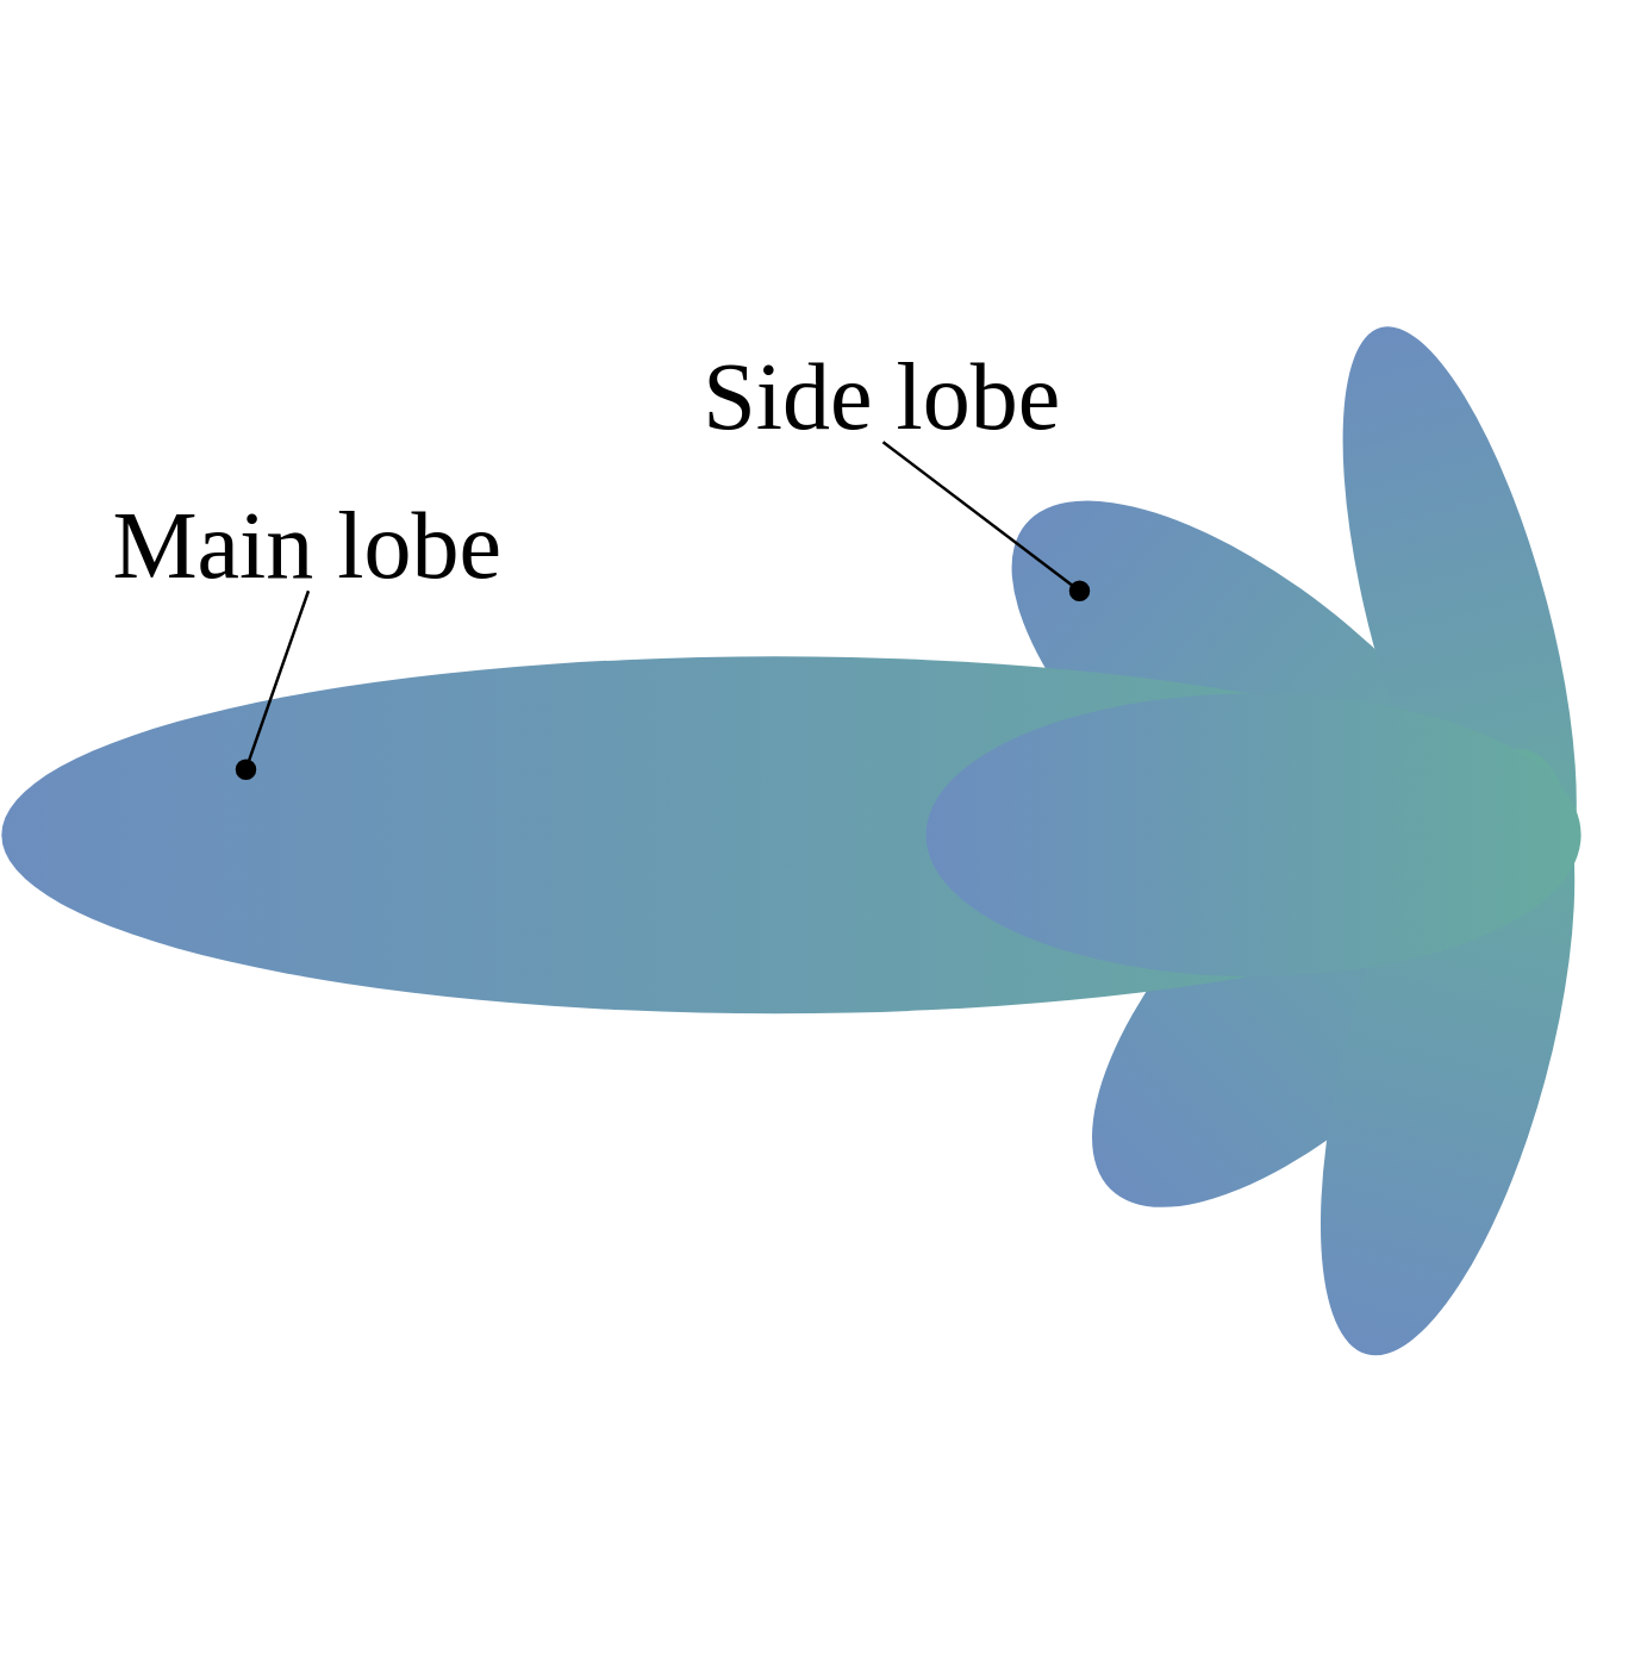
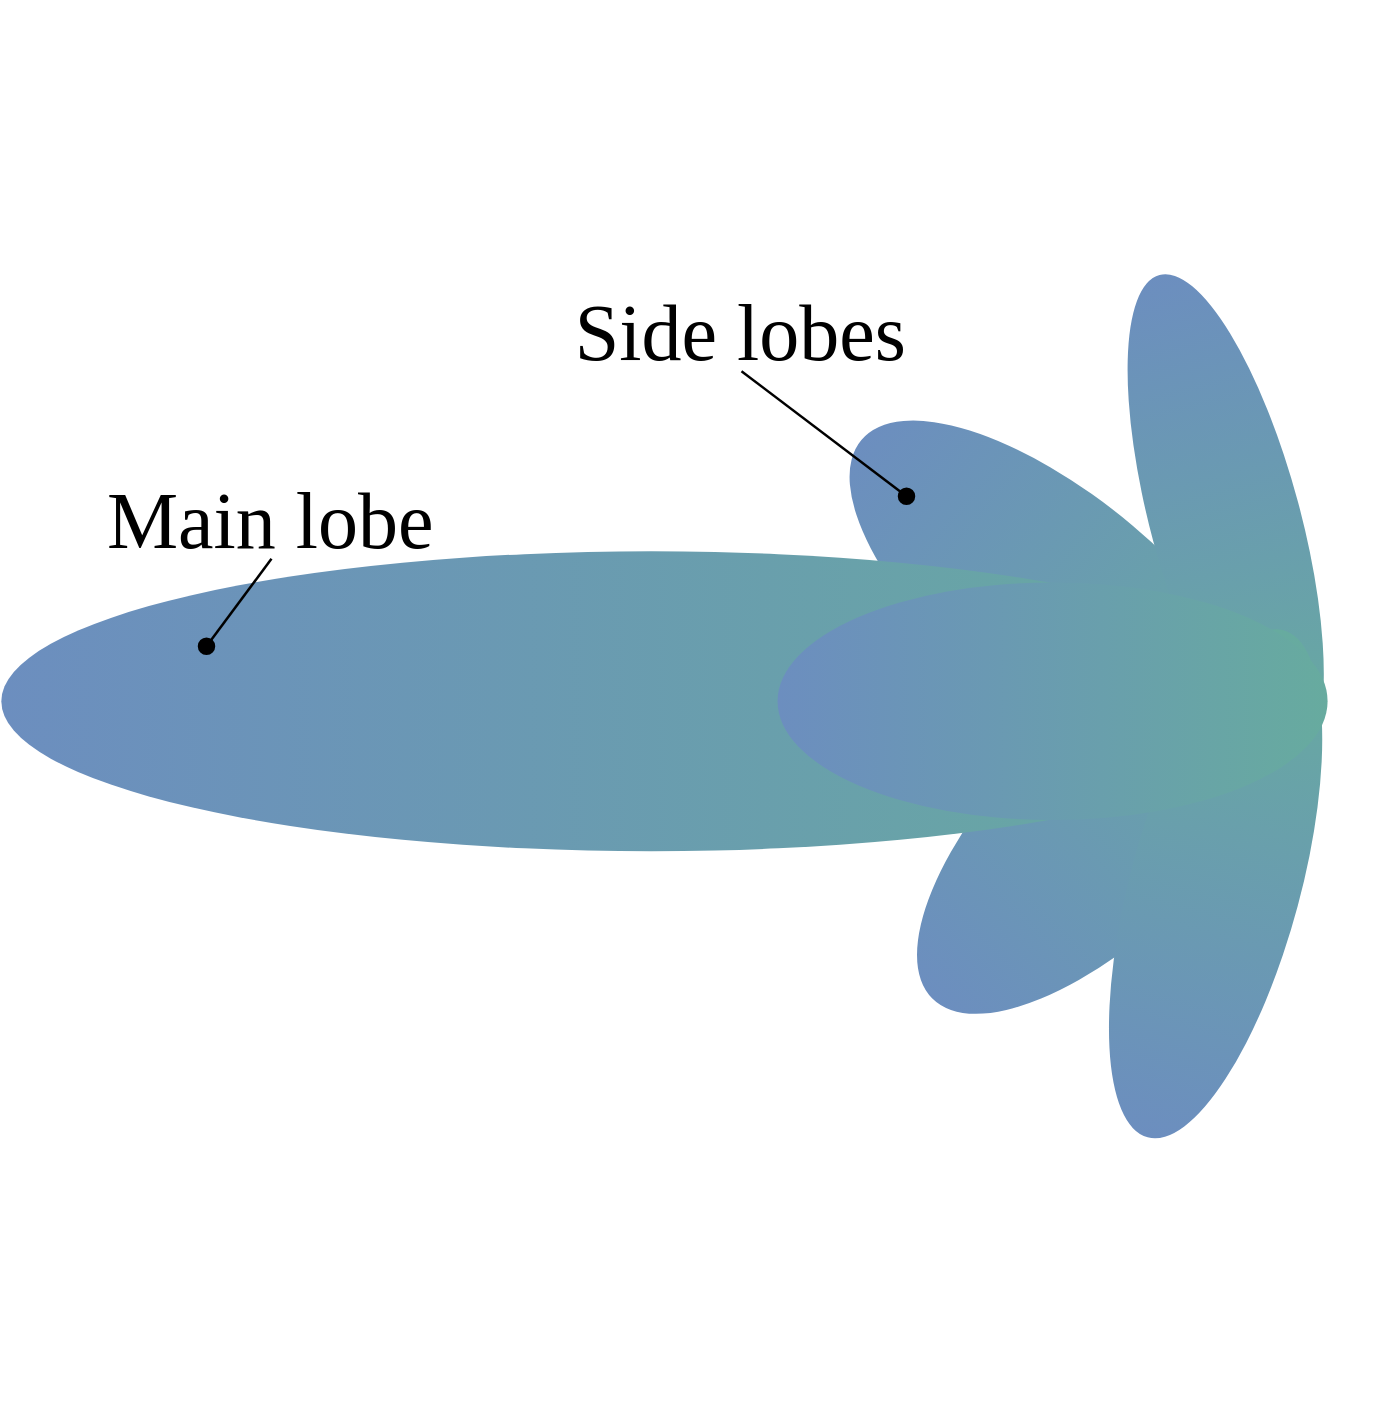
- <mxCell id="11" value="&lt;font style=&quot;font-size: 32px;&quot; face=&quot;UGent Panno Text&quot;&gt;Side lobe&lt;/font&gt;" style="text;html=1;strokeColor=none;fillColor=none;align=center;verticalAlign=middle;whiteSpace=wrap;rounded=0;" vertex="1" parent="1"><mxGeometry x="213" y="118" width="142" height="30" as="geometry" /></mxCell>
+ <mxCell id="11" value="&lt;font style=&quot;font-size: 32px;&quot; face=&quot;UGent Panno Text&quot;&gt;Side lobes&lt;/font&gt;" style="text;html=1;strokeColor=none;fillColor=none;align=center;verticalAlign=middle;whiteSpace=wrap;rounded=0;" vertex="1" parent="1"><mxGeometry x="213" y="118" width="142" height="30" as="geometry" /></mxCell>
- <mxCell id="10" value="&lt;font style=&quot;font-size: 32px;&quot; face=&quot;UGent Panno Text&quot;&gt;Main lobe&lt;/font&gt;" style="text;html=1;strokeColor=none;fillColor=none;align=center;verticalAlign=middle;whiteSpace=wrap;rounded=0;" vertex="1" parent="1"><mxGeometry x="20" y="168" width="142" height="30" as="geometry" /></mxCell>
+ <mxCell id="10" value="&lt;font style=&quot;font-size: 32px;&quot; face=&quot;UGent Panno Text&quot;&gt;Main lobe&lt;/font&gt;" style="text;html=1;strokeColor=none;fillColor=none;align=center;verticalAlign=middle;whiteSpace=wrap;rounded=0;" vertex="1" parent="1"><mxGeometry x="25" y="193" width="142" height="30" as="geometry" /></mxCell>
